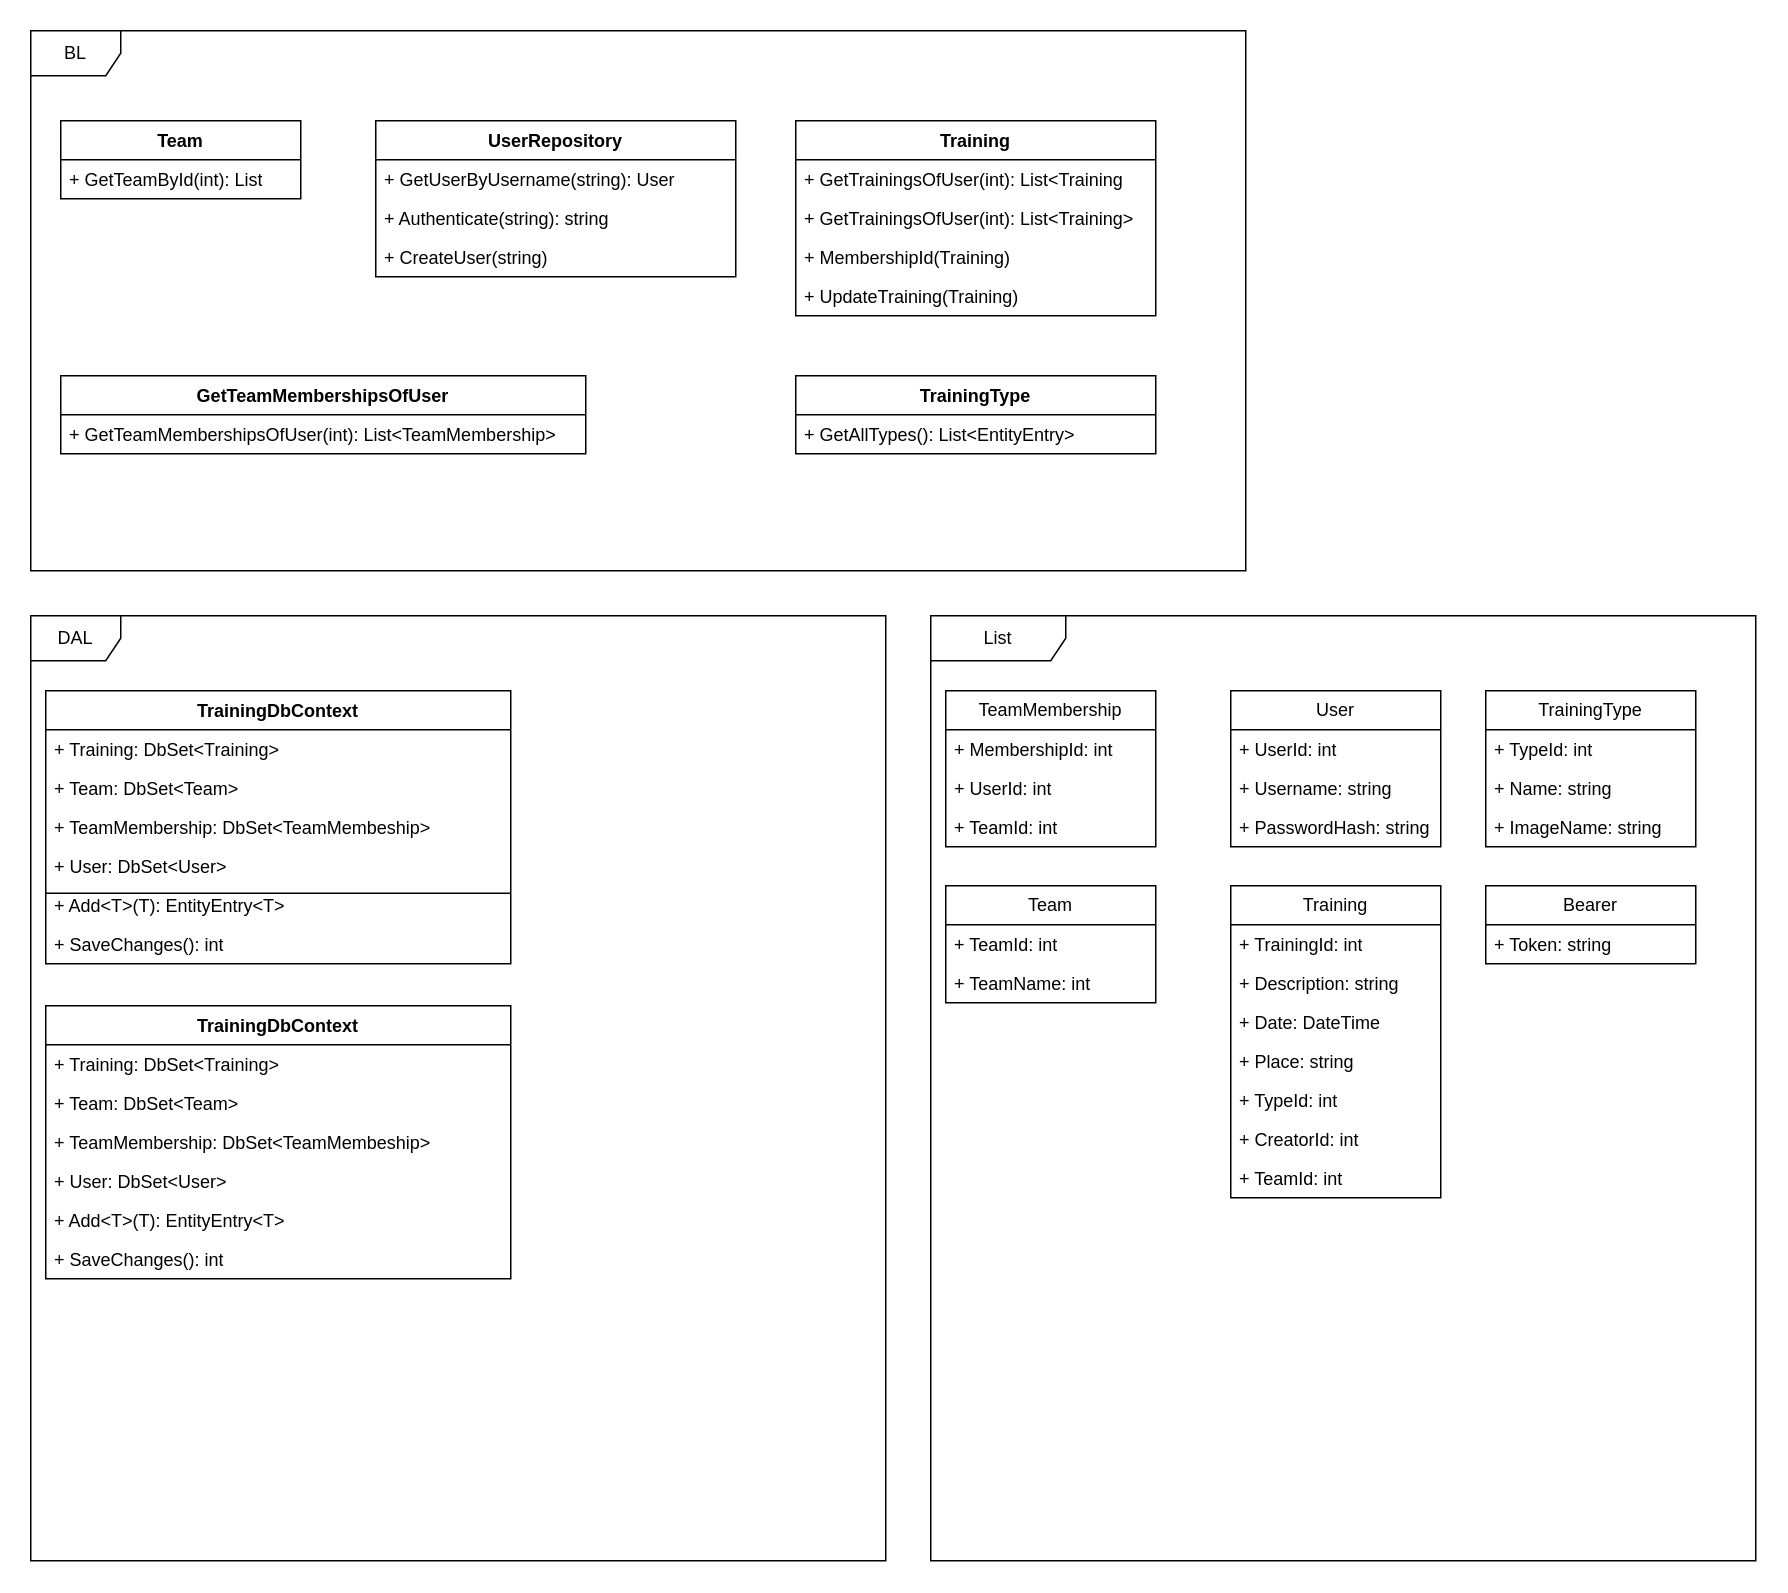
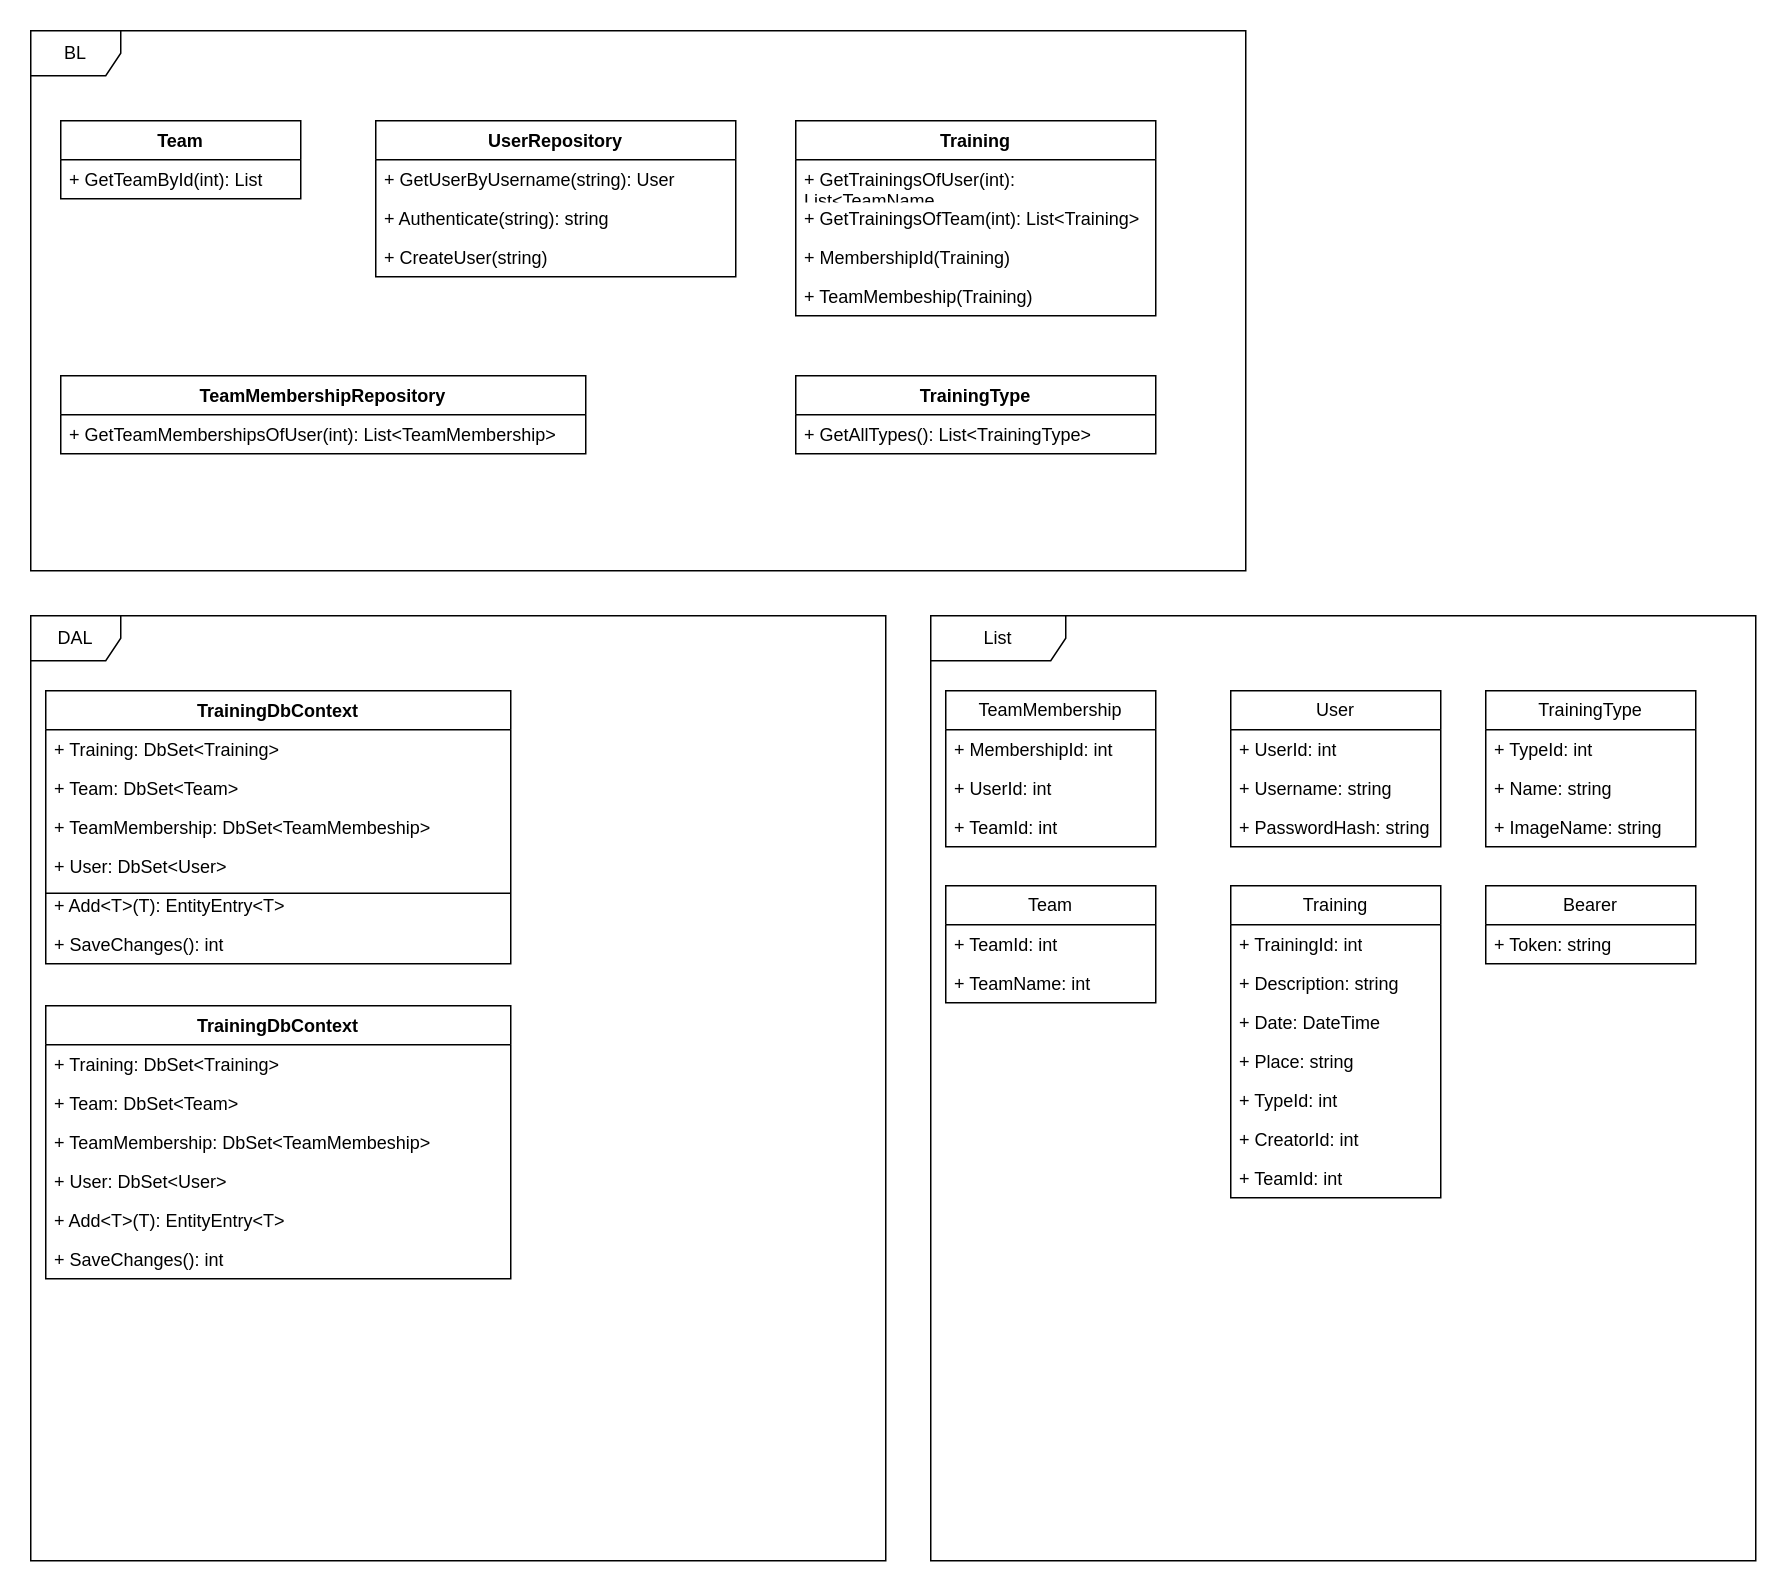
- <mxCell id="43" value="+ GetTrainingsOfUser(int): List&amp;lt;Training" style="text;strokeColor=none;fillColor=none;align=left;verticalAlign=top;spacingLeft=4;spacingRight=4;overflow=hidden;rotatable=0;points=[[0,0.5],[1,0.5]];portConstraint=eastwest;whiteSpace=wrap;html=1;" parent="42" vertex="1"><mxGeometry y="26" width="240" height="26" as="geometry" /></mxCell>
+ <mxCell id="43" value="+ GetTrainingsOfUser(int): List&amp;lt;TeamName" style="text;strokeColor=none;fillColor=none;align=left;verticalAlign=top;spacingLeft=4;spacingRight=4;overflow=hidden;rotatable=0;points=[[0,0.5],[1,0.5]];portConstraint=eastwest;whiteSpace=wrap;html=1;" parent="42" vertex="1"><mxGeometry y="26" width="240" height="26" as="geometry" /></mxCell>
- <mxCell id="44" value="+ GetTrainingsOfUser(int): List&amp;lt;Training&amp;gt;" style="text;strokeColor=none;fillColor=none;align=left;verticalAlign=top;spacingLeft=4;spacingRight=4;overflow=hidden;rotatable=0;points=[[0,0.5],[1,0.5]];portConstraint=eastwest;whiteSpace=wrap;html=1;" parent="42" vertex="1"><mxGeometry y="52" width="240" height="26" as="geometry" /></mxCell>
+ <mxCell id="44" value="+ GetTrainingsOfTeam(int): List&amp;lt;Training&amp;gt;" style="text;strokeColor=none;fillColor=none;align=left;verticalAlign=top;spacingLeft=4;spacingRight=4;overflow=hidden;rotatable=0;points=[[0,0.5],[1,0.5]];portConstraint=eastwest;whiteSpace=wrap;html=1;" parent="42" vertex="1"><mxGeometry y="52" width="240" height="26" as="geometry" /></mxCell>
- <mxCell id="46" value="+ UpdateTraining(Training)" style="text;strokeColor=none;fillColor=none;align=left;verticalAlign=top;spacingLeft=4;spacingRight=4;overflow=hidden;rotatable=0;points=[[0,0.5],[1,0.5]];portConstraint=eastwest;whiteSpace=wrap;html=1;" parent="42" vertex="1"><mxGeometry y="104" width="240" height="26" as="geometry" /></mxCell>
+ <mxCell id="46" value="+ TeamMembeship(Training)" style="text;strokeColor=none;fillColor=none;align=left;verticalAlign=top;spacingLeft=4;spacingRight=4;overflow=hidden;rotatable=0;points=[[0,0.5],[1,0.5]];portConstraint=eastwest;whiteSpace=wrap;html=1;" parent="42" vertex="1"><mxGeometry y="104" width="240" height="26" as="geometry" /></mxCell>
- <mxCell id="38" value="GetTeamMembershipsOfUser" style="swimlane;fontStyle=1;align=center;verticalAlign=top;childLayout=stackLayout;horizontal=1;startSize=26;horizontalStack=0;resizeParent=1;resizeParentMax=0;resizeLast=0;collapsible=1;marginBottom=0;whiteSpace=wrap;html=1;" parent="1" vertex="1"><mxGeometry x="40" y="250" width="350" height="52" as="geometry"><mxRectangle x="10" y="200" width="190" height="30" as="alternateBounds" /></mxGeometry></mxCell>
+ <mxCell id="38" value="TeamMembershipRepository" style="swimlane;fontStyle=1;align=center;verticalAlign=top;childLayout=stackLayout;horizontal=1;startSize=26;horizontalStack=0;resizeParent=1;resizeParentMax=0;resizeLast=0;collapsible=1;marginBottom=0;whiteSpace=wrap;html=1;" parent="1" vertex="1"><mxGeometry x="40" y="250" width="350" height="52" as="geometry"><mxRectangle x="10" y="200" width="190" height="30" as="alternateBounds" /></mxGeometry></mxCell>
- <mxCell id="48" value="+ GetAllTypes(): List&amp;lt;EntityEntry&amp;gt;" style="text;strokeColor=none;fillColor=none;align=left;verticalAlign=top;spacingLeft=4;spacingRight=4;overflow=hidden;rotatable=0;points=[[0,0.5],[1,0.5]];portConstraint=eastwest;whiteSpace=wrap;html=1;" parent="47" vertex="1"><mxGeometry y="26" width="240" height="26" as="geometry" /></mxCell>
+ <mxCell id="48" value="+ GetAllTypes(): List&amp;lt;TrainingType&amp;gt;" style="text;strokeColor=none;fillColor=none;align=left;verticalAlign=top;spacingLeft=4;spacingRight=4;overflow=hidden;rotatable=0;points=[[0,0.5],[1,0.5]];portConstraint=eastwest;whiteSpace=wrap;html=1;" parent="47" vertex="1"><mxGeometry y="26" width="240" height="26" as="geometry" /></mxCell>
